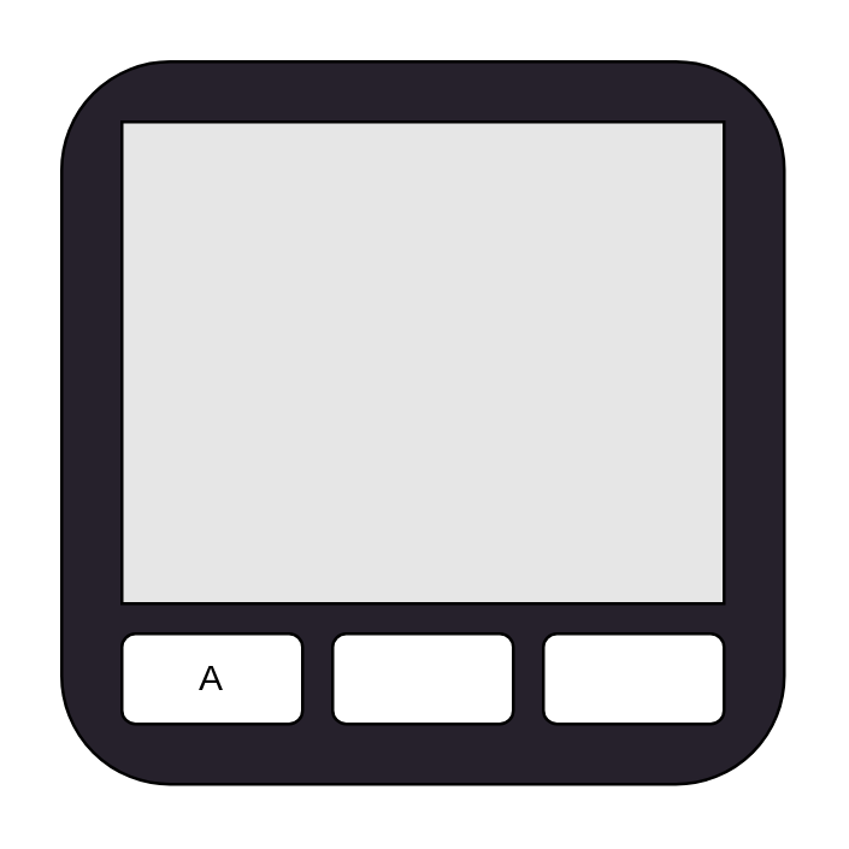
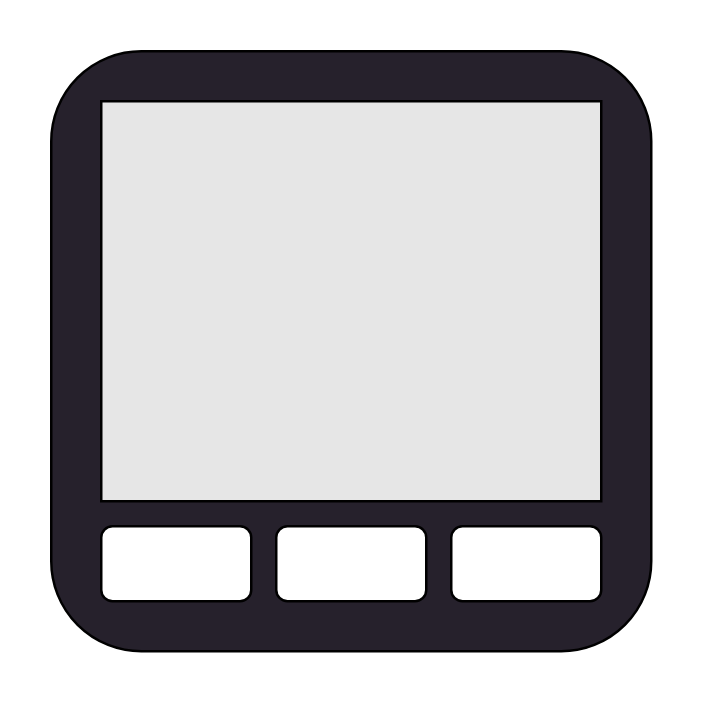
- <mxCell id="7" value="&lt;font color=&quot;#000000&quot;&gt;A&lt;/font&gt;" style="text;strokeColor=none;align=center;fillColor=none;html=1;verticalAlign=middle;whiteSpace=wrap;rounded=0;" vertex="1" parent="1"><mxGeometry x="50" y="210" width="40" height="30" as="geometry" /></mxCell>
